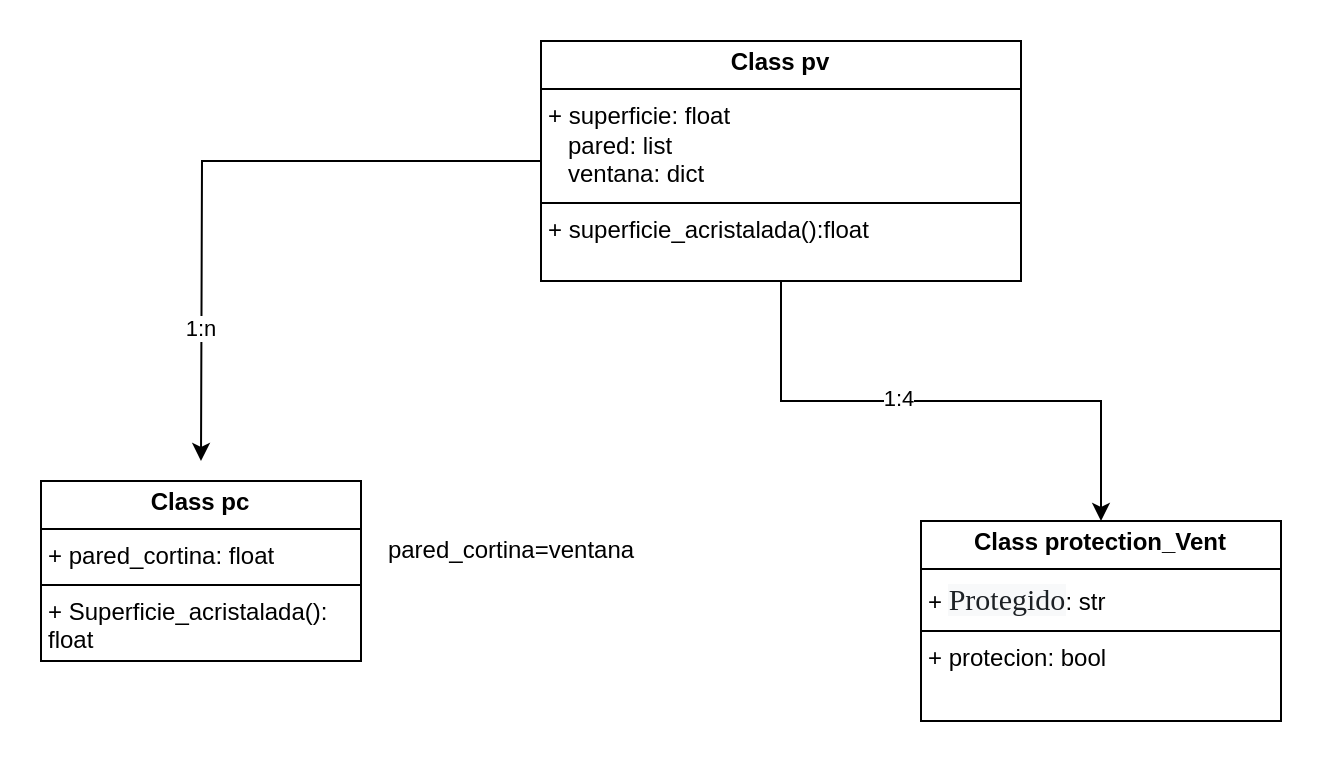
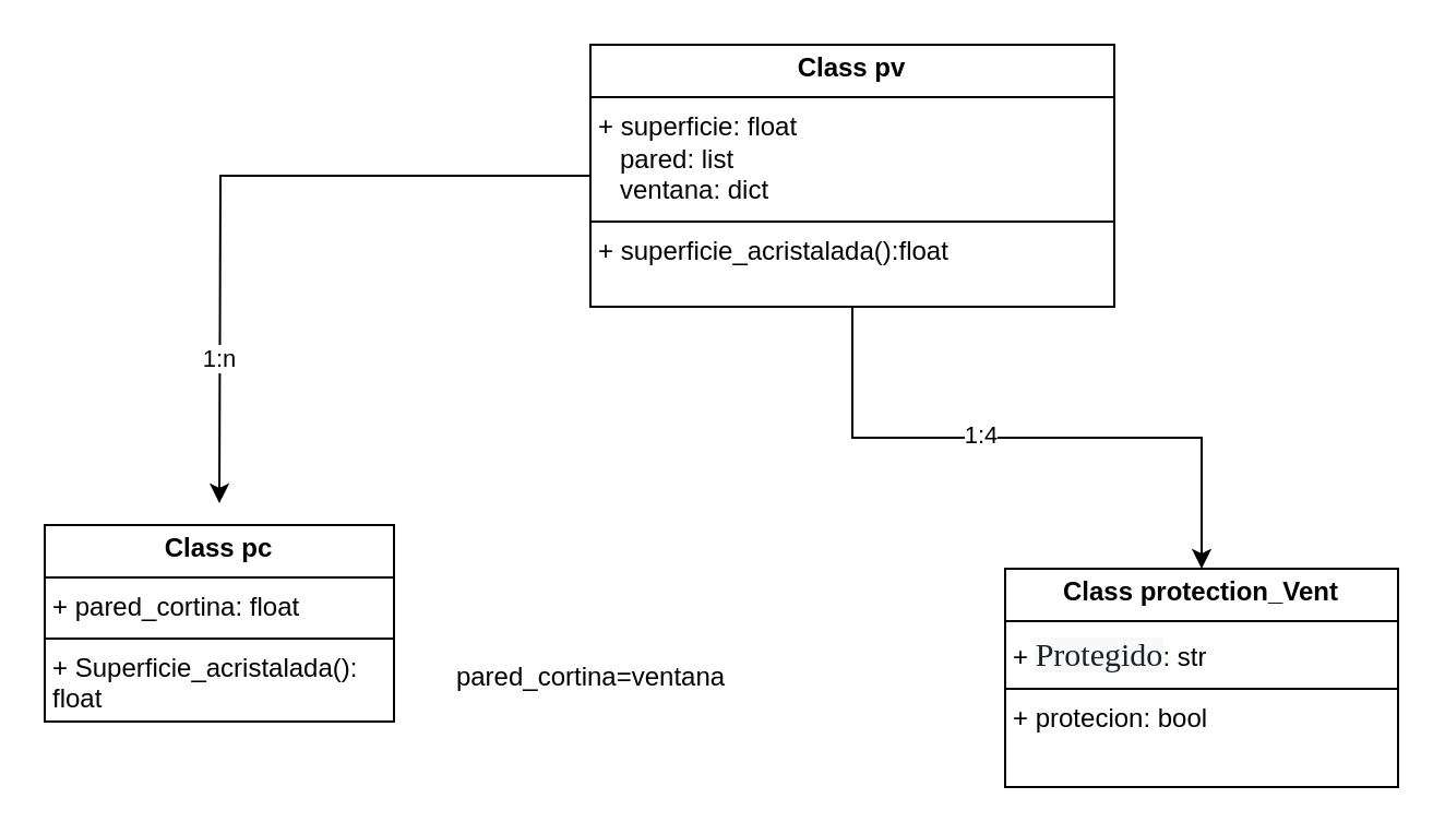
- <mxCell id="9" value="pared_cortina=ventana" style="text;html=1;align=center;verticalAlign=middle;resizable=0;points=[];autosize=1;strokeColor=none;fillColor=none;" vertex="1" parent="1"><mxGeometry x="180" y="260" width="150" height="30" as="geometry" /></mxCell>
+ <mxCell id="9" value="pared_cortina=ventana" style="text;html=1;align=center;verticalAlign=middle;resizable=0;points=[];autosize=1;strokeColor=none;fillColor=none;" vertex="1" parent="1"><mxGeometry x="195" y="295" width="150" height="30" as="geometry" /></mxCell>
